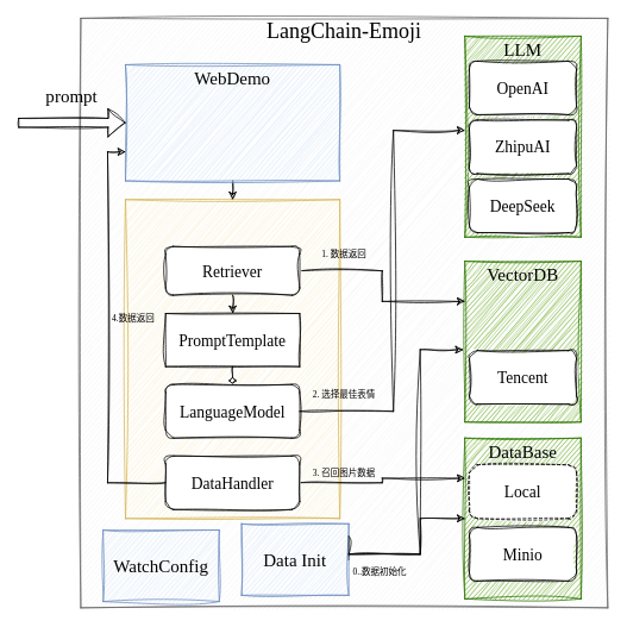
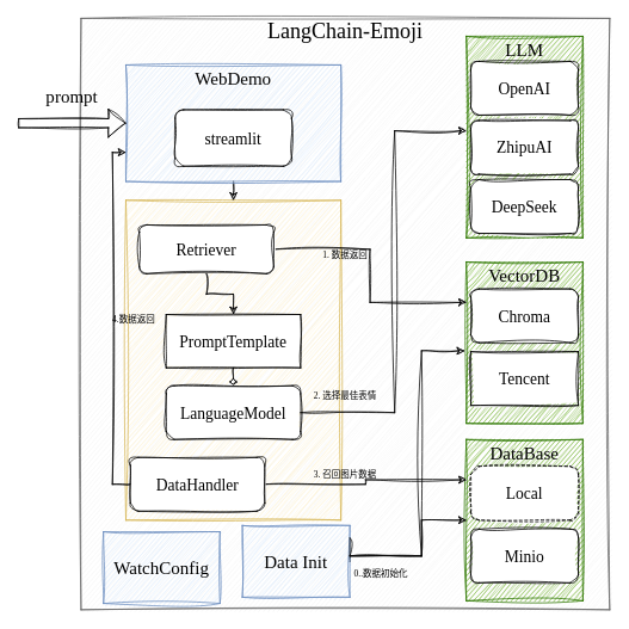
+ <mxCell id="32" value="&lt;font style=&quot;font-size: 18px;&quot;&gt;streamlit&lt;/font&gt;" style="rounded=1;whiteSpace=wrap;html=1;sketch=1;hachureGap=4;jiggle=2;curveFitting=1;fontFamily=Architects Daughter;fontSource=https%3A%2F%2Ffonts.googleapis.com%2Fcss%3Ffamily%3DArchitects%2BDaughter;fontSize=20;" vertex="1" parent="1"><mxGeometry x="195" y="122" width="130" height="63" as="geometry" /></mxCell>
- <mxCell id="25" value="&lt;font style=&quot;font-size: 18px;&quot;&gt;Retriever&lt;/font&gt;" style="rounded=1;whiteSpace=wrap;html=1;sketch=1;hachureGap=4;jiggle=2;curveFitting=1;fontFamily=Architects Daughter;fontSource=https%3A%2F%2Ffonts.googleapis.com%2Fcss%3Ffamily%3DArchitects%2BDaughter;fontSize=20;" vertex="1" parent="1"><mxGeometry x="185" y="275.5" width="150" height="54.5" as="geometry" /></mxCell>
+ <mxCell id="25" value="&lt;font style=&quot;font-size: 18px;&quot;&gt;Retriever&lt;/font&gt;" style="rounded=1;whiteSpace=wrap;html=1;sketch=1;hachureGap=4;jiggle=2;curveFitting=1;fontFamily=Architects Daughter;fontSource=https%3A%2F%2Ffonts.googleapis.com%2Fcss%3Ffamily%3DArchitects%2BDaughter;fontSize=20;" vertex="1" parent="1"><mxGeometry x="155" y="250.5" width="150" height="54.5" as="geometry" /></mxCell>
+ <mxCell id="10" value="&lt;font style=&quot;font-size: 18px;&quot;&gt;Chroma&lt;/font&gt;" style="rounded=1;whiteSpace=wrap;html=1;sketch=1;hachureGap=4;jiggle=2;curveFitting=1;fontFamily=Architects Daughter;fontSource=https%3A%2F%2Ffonts.googleapis.com%2Fcss%3Ffamily%3DArchitects%2BDaughter;fontSize=20;" vertex="1" parent="1"><mxGeometry x="525" y="322" width="120" height="60" as="geometry" /></mxCell>
- <mxCell id="11" value="&lt;font style=&quot;font-size: 18px;&quot;&gt;Tencent&lt;/font&gt;" style="rounded=1;whiteSpace=wrap;html=1;sketch=1;hachureGap=4;jiggle=2;curveFitting=1;fontFamily=Architects Daughter;fontSource=https%3A%2F%2Ffonts.googleapis.com%2Fcss%3Ffamily%3DArchitects%2BDaughter;fontSize=20;" vertex="1" parent="1"><mxGeometry x="525" y="392" width="120" height="60" as="geometry" /></mxCell>
+ <mxCell id="11" value="&lt;font style=&quot;font-size: 18px;&quot;&gt;Tencent&lt;/font&gt;" style="whiteSpace=wrap;html=1;sketch=1;hachureGap=4;jiggle=2;curveFitting=1;fontFamily=Architects Daughter;fontSource=https%3A%2F%2Ffonts.googleapis.com%2Fcss%3Ffamily%3DArchitects%2BDaughter;fontSize=20;rounded=0;" vertex="1" parent="1"><mxGeometry x="525" y="392" width="120" height="60" as="geometry" /></mxCell>
- <mxCell id="40" value="&lt;span style=&quot;font-size: 18px;&quot;&gt;DataHandler&lt;/span&gt;" style="rounded=1;whiteSpace=wrap;html=1;sketch=1;hachureGap=4;jiggle=2;curveFitting=1;fontFamily=Architects Daughter;fontSource=https%3A%2F%2Ffonts.googleapis.com%2Fcss%3Ffamily%3DArchitects%2BDaughter;fontSize=20;" vertex="1" parent="1"><mxGeometry x="185" y="510" width="150" height="60" as="geometry" /></mxCell>
+ <mxCell id="40" value="&lt;span style=&quot;font-size: 18px;&quot;&gt;DataHandler&lt;/span&gt;" style="rounded=1;whiteSpace=wrap;html=1;sketch=1;hachureGap=4;jiggle=2;curveFitting=1;fontFamily=Architects Daughter;fontSource=https%3A%2F%2Ffonts.googleapis.com%2Fcss%3Ffamily%3DArchitects%2BDaughter;fontSize=20;" vertex="1" parent="1"><mxGeometry x="145" y="510" width="150" height="60" as="geometry" /></mxCell>
